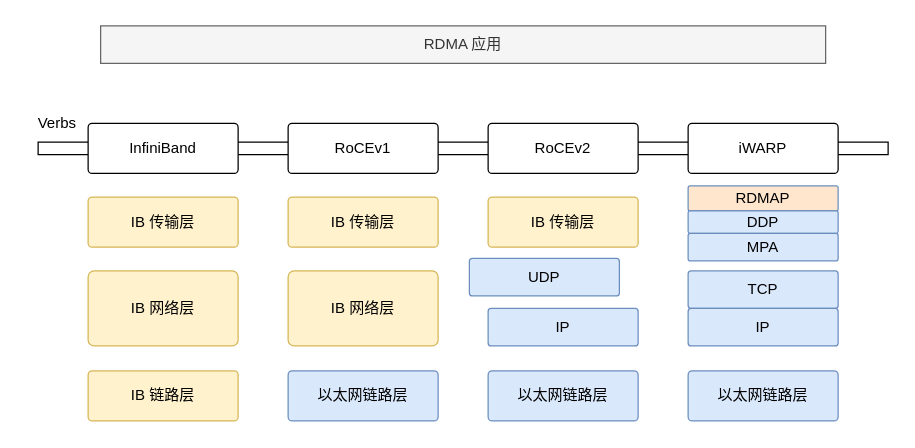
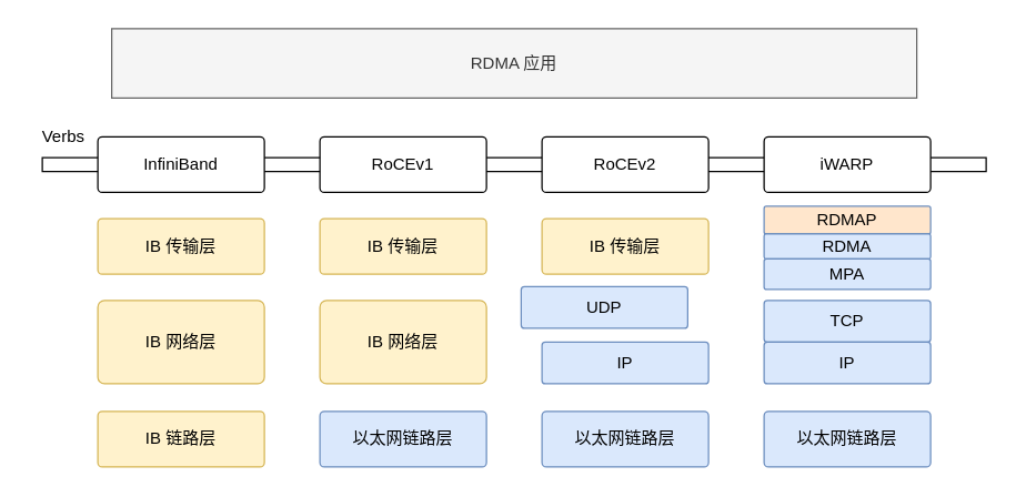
- <mxCell id="22" value="RDMA 应用" style="rounded=0;whiteSpace=wrap;html=1;fillColor=#f5f5f5;fontColor=#333333;strokeColor=#666666;" parent="1" vertex="1"><mxGeometry x="80" y="20" width="580" height="30" as="geometry" /></mxCell>
+ <mxCell id="22" value="RDMA 应用" style="rounded=0;whiteSpace=wrap;html=1;fillColor=#f5f5f5;fontColor=#333333;strokeColor=#666666;" parent="1" vertex="1"><mxGeometry x="80" y="20" width="580" height="50" as="geometry" /></mxCell>
- <mxCell id="23" value="DDP" style="rounded=1;whiteSpace=wrap;html=1;arcSize=8;fillColor=#dae8fc;strokeColor=#6c8ebf;" vertex="1" parent="1"><mxGeometry x="550" y="168" width="120" height="18" as="geometry" /></mxCell>
+ <mxCell id="23" value="RDMA" style="rounded=1;whiteSpace=wrap;html=1;arcSize=8;fillColor=#dae8fc;strokeColor=#6c8ebf;" vertex="1" parent="1"><mxGeometry x="550" y="168" width="120" height="18" as="geometry" /></mxCell>
